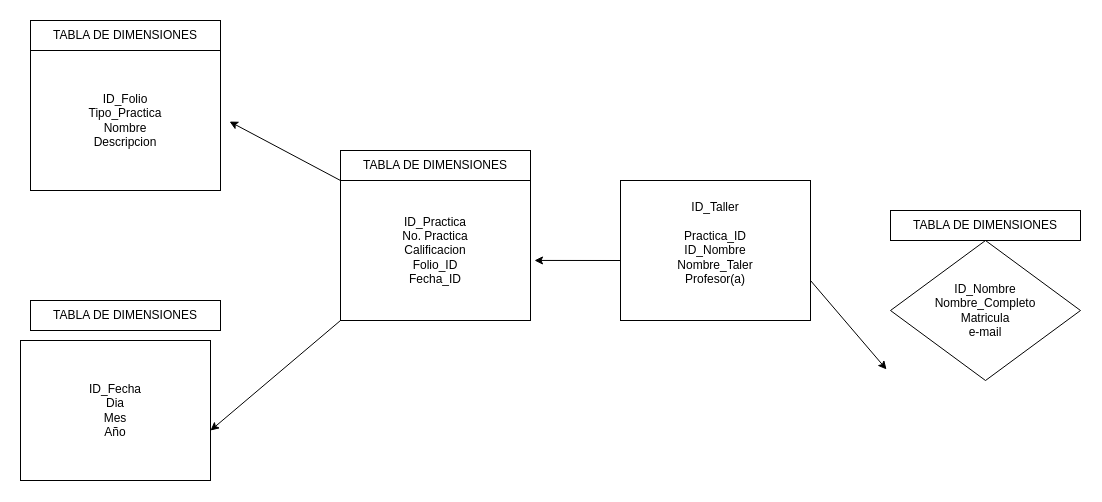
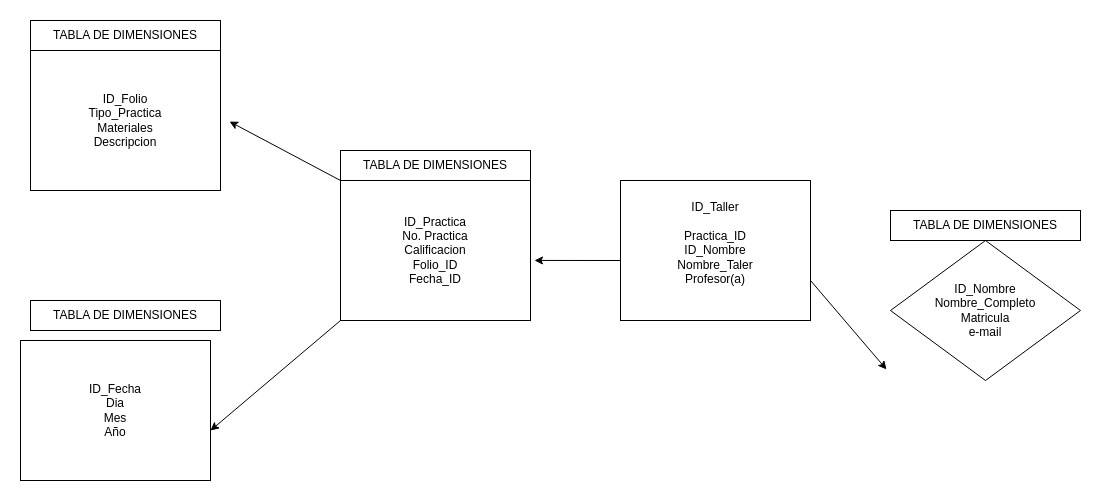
- <mxCell id="5" value="ID_Folio&lt;div&gt;Tipo_Practica&lt;/div&gt;&lt;div&gt;Nombre&lt;/div&gt;&lt;div&gt;Descripcion&lt;/div&gt;" style="rounded=0;whiteSpace=wrap;html=1;" vertex="1" parent="1"><mxGeometry x="30" y="50" width="190" height="140" as="geometry" /></mxCell>
+ <mxCell id="5" value="ID_Folio&lt;div&gt;Tipo_Practica&lt;/div&gt;&lt;div&gt;Materiales&lt;/div&gt;&lt;div&gt;Descripcion&lt;/div&gt;" style="rounded=0;whiteSpace=wrap;html=1;" vertex="1" parent="1"><mxGeometry x="30" y="50" width="190" height="140" as="geometry" /></mxCell>
